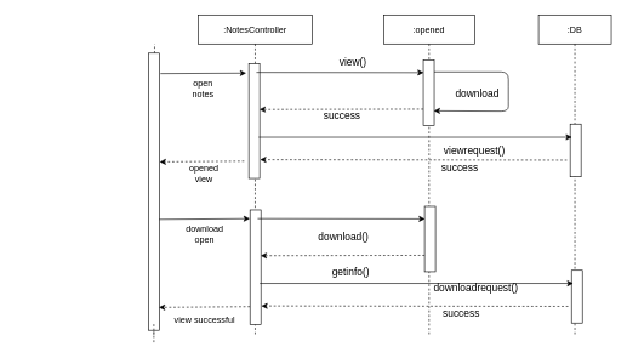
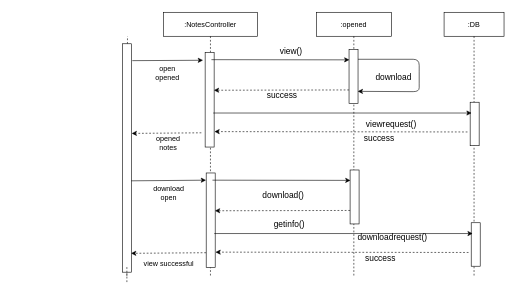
- <mxCell id="12" value="&lt;div&gt;open&lt;/div&gt;&lt;div&gt;notes&lt;br&gt;&lt;/div&gt;" style="text;html=1;strokeColor=none;fillColor=none;align=center;verticalAlign=middle;whiteSpace=wrap;rounded=0;" parent="1" vertex="1"><mxGeometry x="234" y="111" width="90" height="20" as="geometry" /></mxCell>
+ <mxCell id="12" value="&lt;div&gt;open&lt;/div&gt;&lt;div&gt;opened&lt;br&gt;&lt;/div&gt;" style="text;html=1;strokeColor=none;fillColor=none;align=center;verticalAlign=middle;whiteSpace=wrap;rounded=0;" parent="1" vertex="1"><mxGeometry x="234" y="111" width="90" height="20" as="geometry" /></mxCell>
- <mxCell id="20" value="&lt;div&gt;opened&lt;/div&gt;&lt;div&gt;view&lt;br&gt;&lt;/div&gt;" style="text;html=1;strokeColor=none;fillColor=none;align=center;verticalAlign=middle;whiteSpace=wrap;rounded=0;" parent="1" vertex="1"><mxGeometry x="259.59" y="227.85" width="40" height="20" as="geometry" /></mxCell>
+ <mxCell id="20" value="&lt;div&gt;opened&lt;/div&gt;&lt;div&gt;notes&lt;br&gt;&lt;/div&gt;" style="text;html=1;strokeColor=none;fillColor=none;align=center;verticalAlign=middle;whiteSpace=wrap;rounded=0;" parent="1" vertex="1"><mxGeometry x="259.59" y="227.85" width="40" height="20" as="geometry" /></mxCell>
